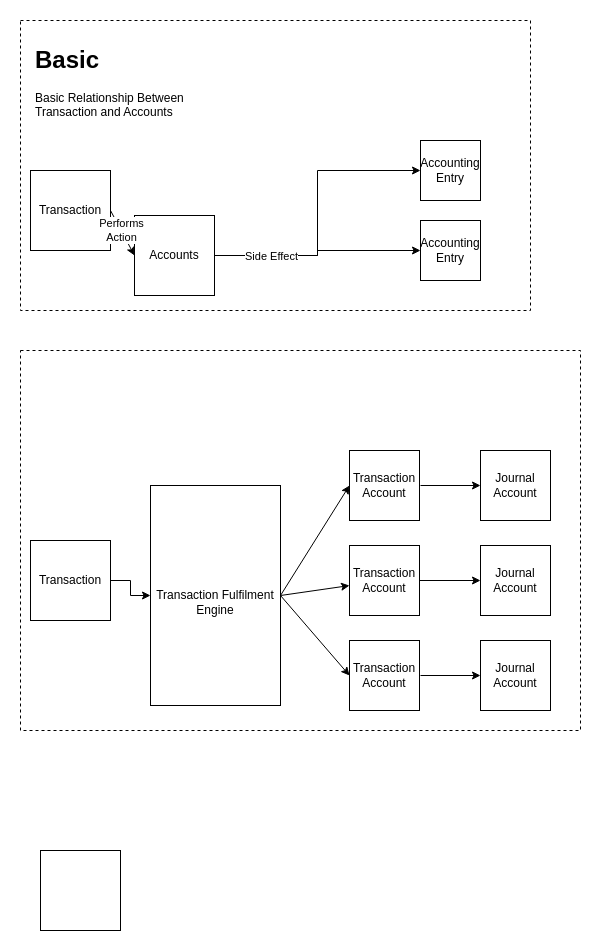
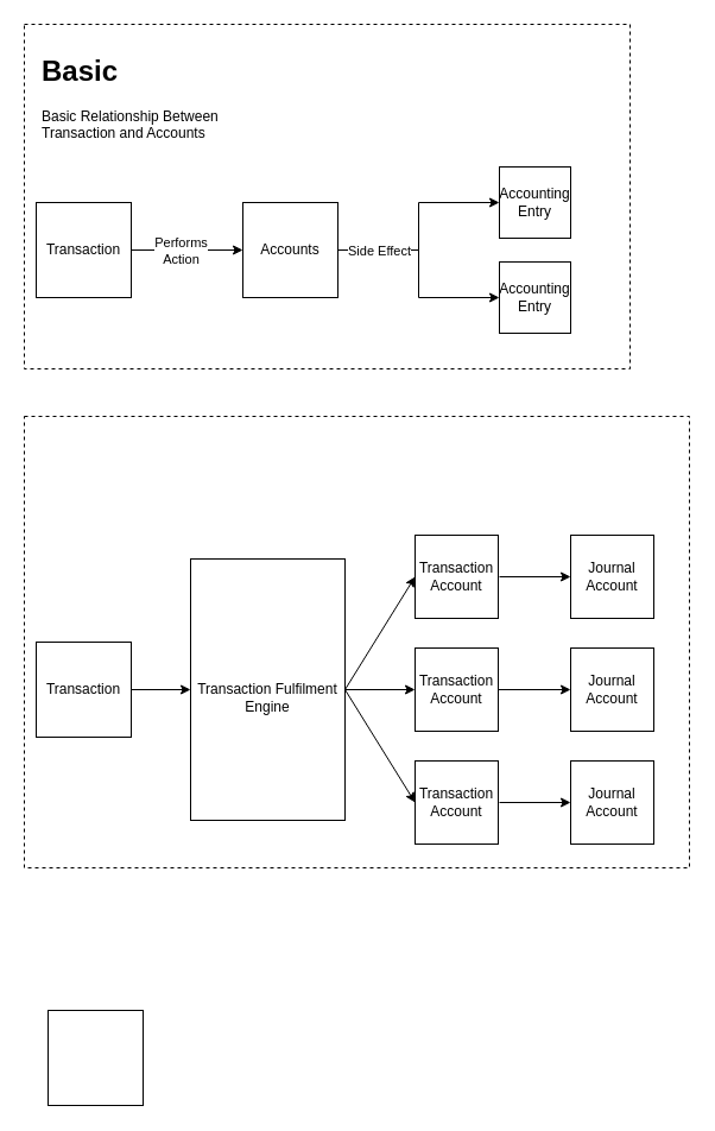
- <mxCell id="8" value="Accounts" style="whiteSpace=wrap;html=1;aspect=fixed;" parent="1" vertex="1"><mxGeometry x="134" y="215" width="80" height="80" as="geometry" /></mxCell>
+ <mxCell id="8" value="Accounts" style="whiteSpace=wrap;html=1;aspect=fixed;" parent="1" vertex="1"><mxGeometry x="204" y="170" width="80" height="80" as="geometry" /></mxCell>
- <mxCell id="16" value="&lt;br&gt;Transaction Fulfilment Engine" style="rounded=0;whiteSpace=wrap;html=1;" vertex="1" parent="1"><mxGeometry x="150" y="485" width="130" height="220" as="geometry" /></mxCell>
+ <mxCell id="16" value="&lt;br&gt;Transaction Fulfilment Engine" style="rounded=0;whiteSpace=wrap;html=1;" vertex="1" parent="1"><mxGeometry x="160" y="470" width="130" height="220" as="geometry" /></mxCell>
